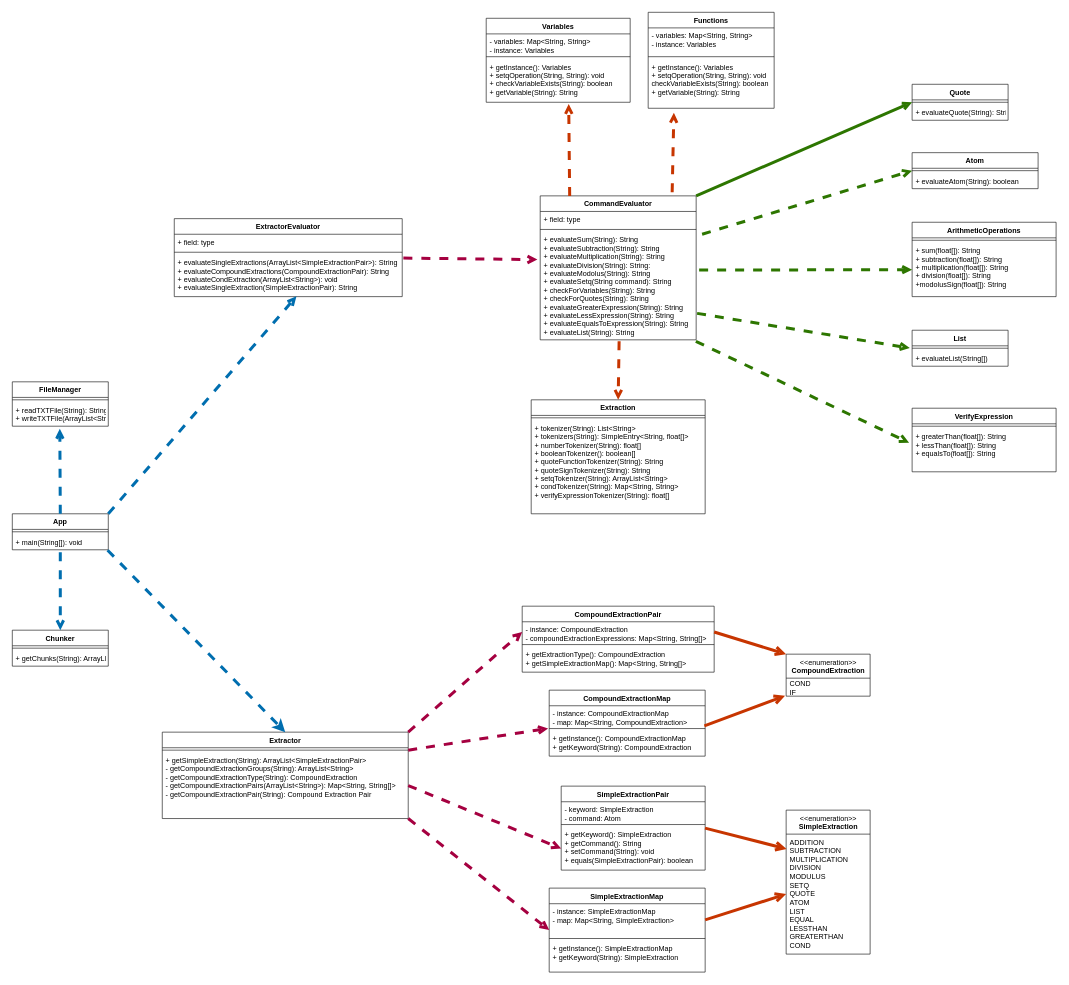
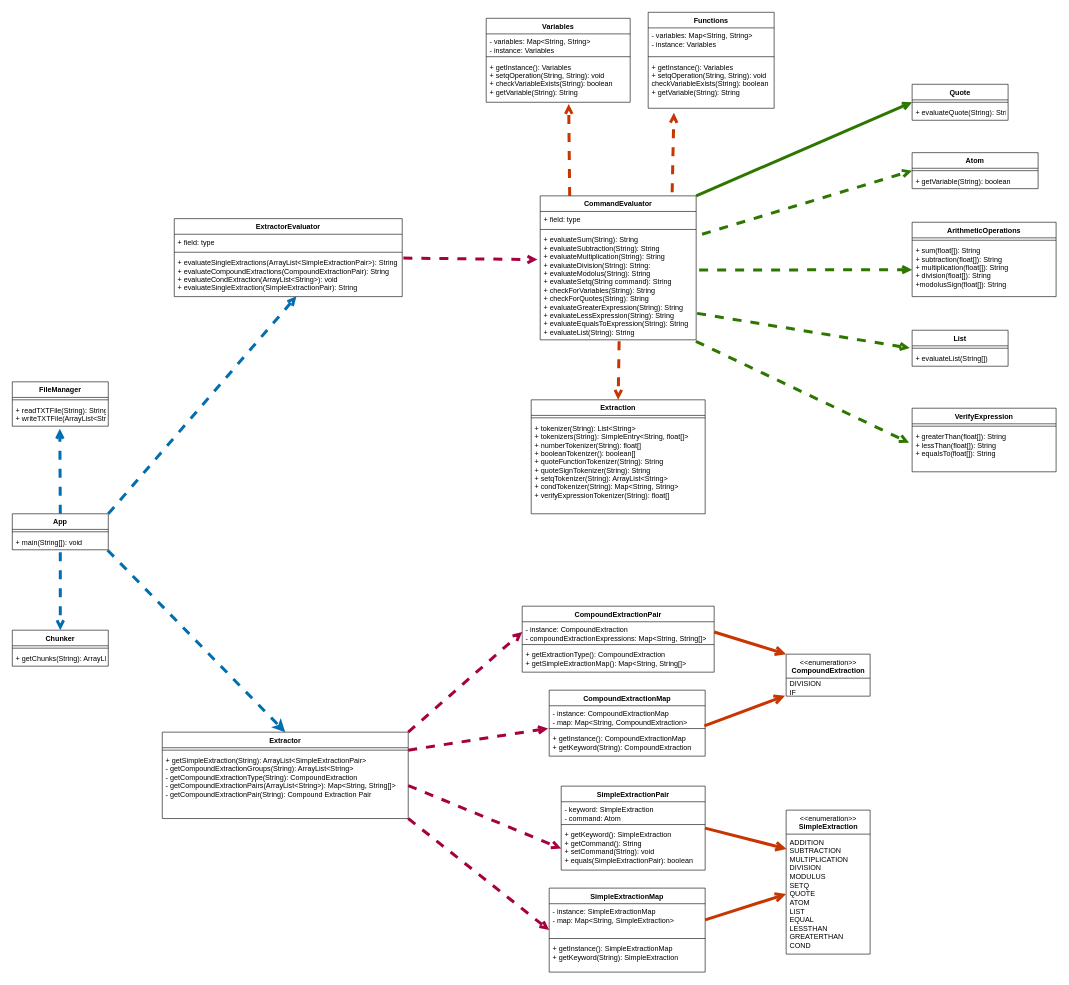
- <mxCell id="16" value="+ evaluateAtom(String): boolean" style="text;strokeColor=none;fillColor=none;align=left;verticalAlign=top;spacingLeft=4;spacingRight=4;overflow=hidden;rotatable=0;points=[[0,0.5],[1,0.5]];portConstraint=eastwest;" vertex="1" parent="14"><mxGeometry y="34" width="210" height="26" as="geometry" /></mxCell>
+ <mxCell id="16" value="+ getVariable(String): boolean" style="text;strokeColor=none;fillColor=none;align=left;verticalAlign=top;spacingLeft=4;spacingRight=4;overflow=hidden;rotatable=0;points=[[0,0.5],[1,0.5]];portConstraint=eastwest;" vertex="1" parent="14"><mxGeometry y="34" width="210" height="26" as="geometry" /></mxCell>
- <mxCell id="28" value="COND&lt;br&gt;IF" style="text;html=1;strokeColor=none;fillColor=none;align=left;verticalAlign=middle;spacingLeft=4;spacingRight=4;overflow=hidden;rotatable=0;points=[[0,0.5],[1,0.5]];portConstraint=eastwest;" vertex="1" parent="27"><mxGeometry y="40" width="140" height="30" as="geometry" /></mxCell>
+ <mxCell id="28" value="DIVISION&lt;br&gt;IF" style="text;html=1;strokeColor=none;fillColor=none;align=left;verticalAlign=middle;spacingLeft=4;spacingRight=4;overflow=hidden;rotatable=0;points=[[0,0.5],[1,0.5]];portConstraint=eastwest;" vertex="1" parent="27"><mxGeometry y="40" width="140" height="30" as="geometry" /></mxCell>
